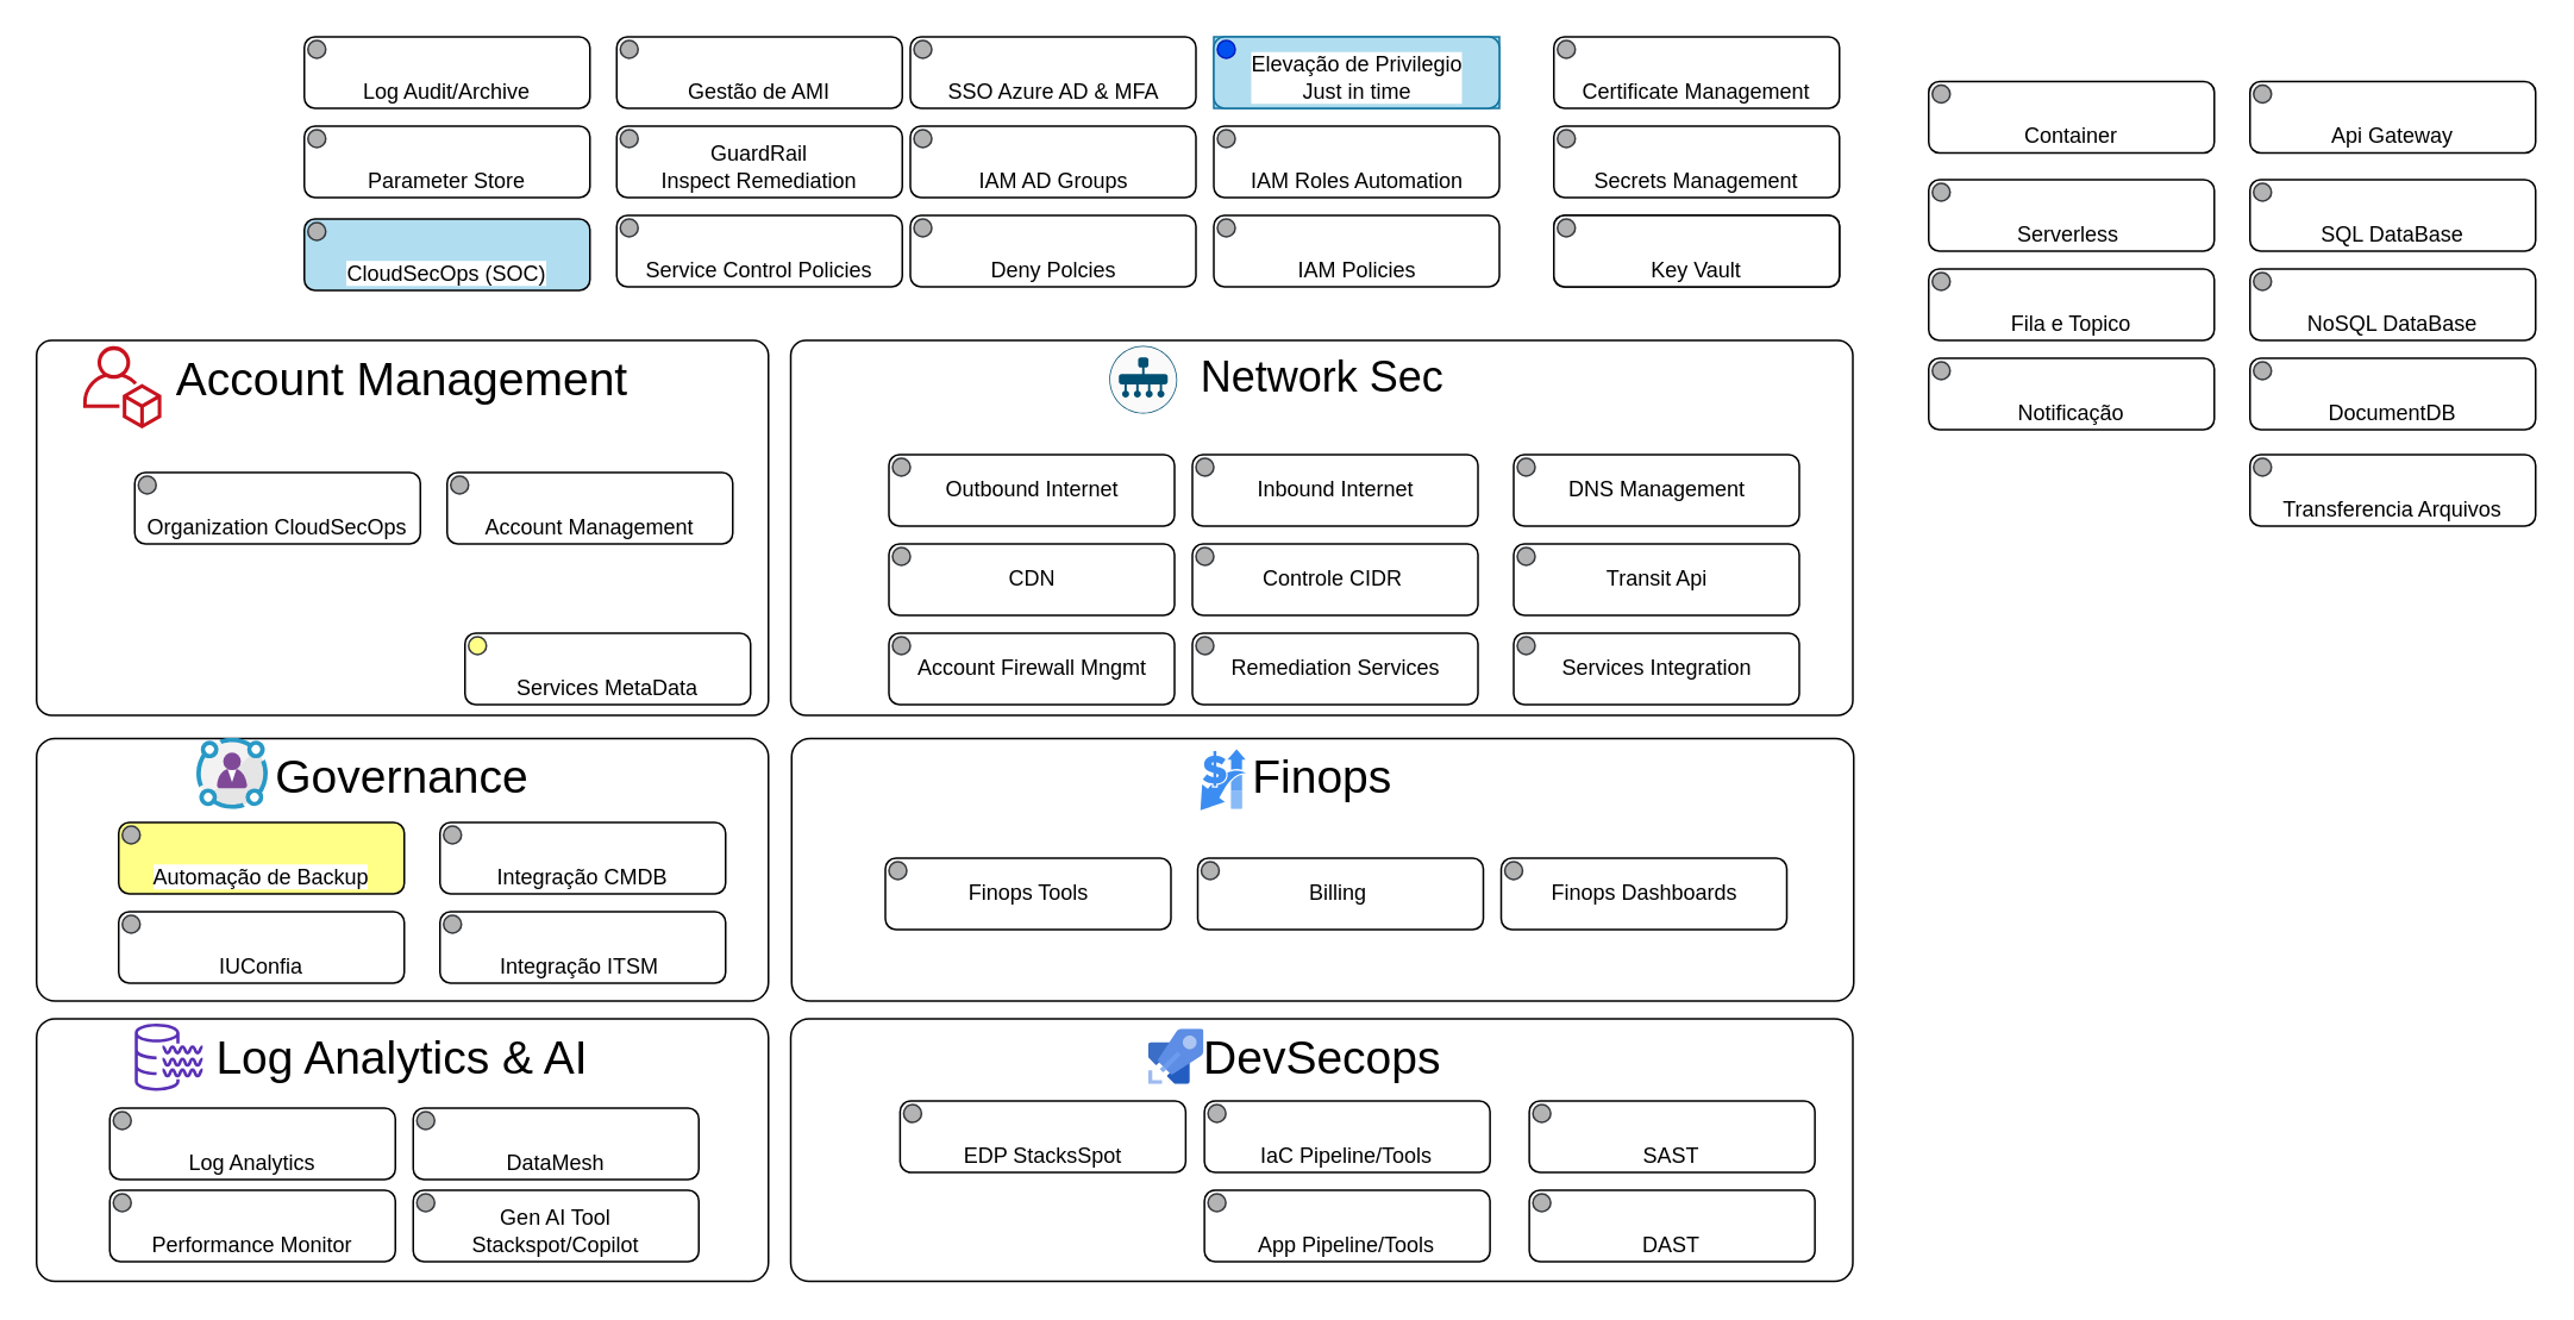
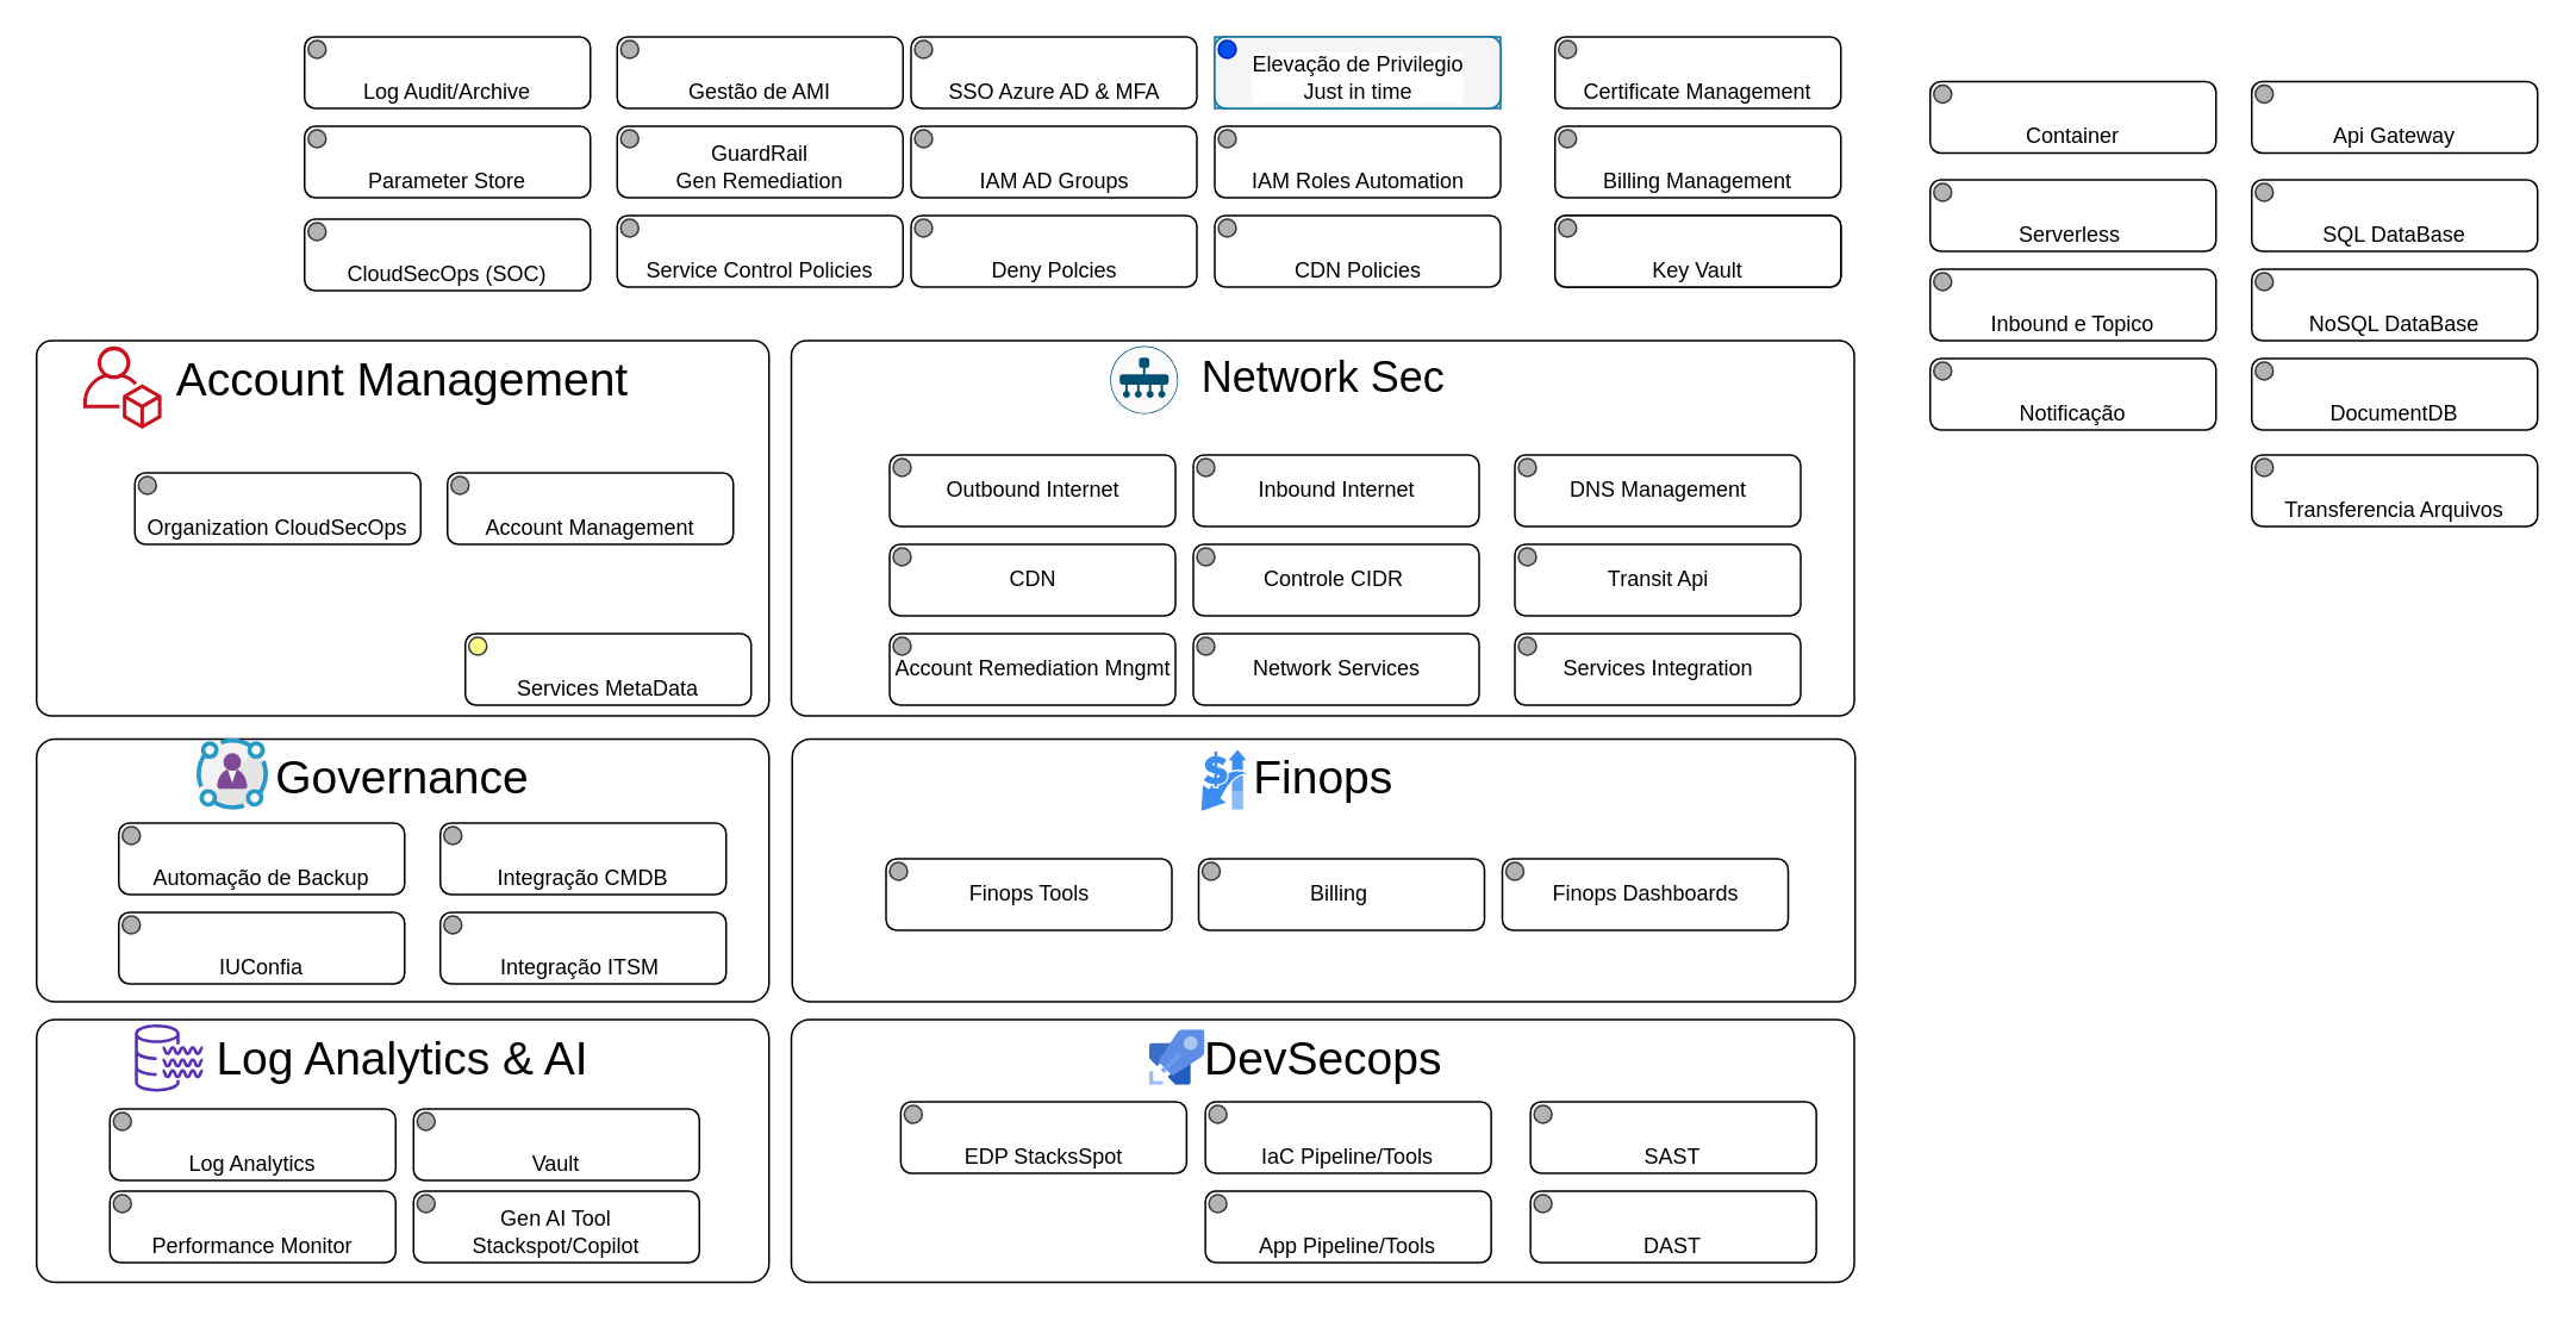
- <mxCell id="172" value="Elevação de Privilegio &lt;br&gt;Just in time" style="rounded=1;whiteSpace=wrap;html=1;labelBackgroundColor=#FFFFFF;verticalAlign=bottom;fillColor=#b1ddf0;strokeColor=#10739e;" parent="171" vertex="1"><mxGeometry width="160" height="40" as="geometry" /></mxCell>
+ <mxCell id="172" value="Elevação de Privilegio &lt;br&gt;Just in time" style="rounded=1;whiteSpace=wrap;html=1;labelBackgroundColor=#FFFFFF;verticalAlign=bottom;fillColor=#f5f5f5;strokeColor=#10739e;" parent="171" vertex="1"><mxGeometry width="160" height="40" as="geometry" /></mxCell>
- <mxCell id="19" value="GuardRail &lt;br&gt;Inspect Remediation" style="rounded=1;whiteSpace=wrap;html=1;labelBackgroundColor=#FFFFFF;fontColor=#000000;verticalAlign=bottom;" parent="18" vertex="1"><mxGeometry width="160" height="40" as="geometry" /></mxCell>
+ <mxCell id="19" value="GuardRail &lt;br&gt;Gen Remediation" style="rounded=1;whiteSpace=wrap;html=1;labelBackgroundColor=#FFFFFF;fontColor=#000000;verticalAlign=bottom;" parent="18" vertex="1"><mxGeometry width="160" height="40" as="geometry" /></mxCell>
- <mxCell id="112" value="Secrets Management" style="rounded=1;whiteSpace=wrap;html=1;labelBackgroundColor=#FFFFFF;fontColor=#000000;verticalAlign=bottom;" parent="111" vertex="1"><mxGeometry width="160" height="40" as="geometry" /></mxCell>
+ <mxCell id="112" value="Billing Management" style="rounded=1;whiteSpace=wrap;html=1;labelBackgroundColor=#FFFFFF;fontColor=#000000;verticalAlign=bottom;" parent="111" vertex="1"><mxGeometry width="160" height="40" as="geometry" /></mxCell>
- <mxCell id="176" value="CloudSecOps (SOC)" style="rounded=1;whiteSpace=wrap;html=1;labelBackgroundColor=#FFFFFF;fontColor=#000000;verticalAlign=bottom;fillColor=#b1ddf0;" parent="175" vertex="1"><mxGeometry width="160" height="40" as="geometry" /></mxCell>
+ <mxCell id="176" value="CloudSecOps (SOC)" style="rounded=1;whiteSpace=wrap;html=1;labelBackgroundColor=#FFFFFF;fontColor=#000000;verticalAlign=bottom;" parent="175" vertex="1"><mxGeometry width="160" height="40" as="geometry" /></mxCell>
- <mxCell id="26" value="IAM Policies" style="rounded=1;whiteSpace=wrap;html=1;labelBackgroundColor=#FFFFFF;fontColor=#000000;verticalAlign=bottom;" parent="25" vertex="1"><mxGeometry width="160" height="40" as="geometry" /></mxCell>
+ <mxCell id="26" value="CDN Policies" style="rounded=1;whiteSpace=wrap;html=1;labelBackgroundColor=#FFFFFF;fontColor=#000000;verticalAlign=bottom;" parent="25" vertex="1"><mxGeometry width="160" height="40" as="geometry" /></mxCell>
- <mxCell id="156" value="Fila e Topico" style="rounded=1;whiteSpace=wrap;html=1;labelBackgroundColor=#FFFFFF;fontColor=#000000;verticalAlign=bottom;" parent="155" vertex="1"><mxGeometry width="160" height="40" as="geometry" /></mxCell>
+ <mxCell id="156" value="Inbound e Topico" style="rounded=1;whiteSpace=wrap;html=1;labelBackgroundColor=#FFFFFF;fontColor=#000000;verticalAlign=bottom;" parent="155" vertex="1"><mxGeometry width="160" height="40" as="geometry" /></mxCell>
- <mxCell id="78" value="Account Firewall Mngmt" style="rounded=1;whiteSpace=wrap;html=1;labelBackgroundColor=#FFFFFF;fontColor=#000000;" parent="77" vertex="1"><mxGeometry width="160" height="40" as="geometry" /></mxCell>
+ <mxCell id="78" value="Account Remediation Mngmt" style="rounded=1;whiteSpace=wrap;html=1;labelBackgroundColor=#FFFFFF;fontColor=#000000;" parent="77" vertex="1"><mxGeometry width="160" height="40" as="geometry" /></mxCell>
- <mxCell id="55" value="Remediation Services" style="rounded=1;whiteSpace=wrap;html=1;labelBackgroundColor=#FFFFFF;fontColor=#000000;" parent="54" vertex="1"><mxGeometry width="160" height="40" as="geometry" /></mxCell>
+ <mxCell id="55" value="Network Services" style="rounded=1;whiteSpace=wrap;html=1;labelBackgroundColor=#FFFFFF;fontColor=#000000;" parent="54" vertex="1"><mxGeometry width="160" height="40" as="geometry" /></mxCell>
- <mxCell id="127" value="Automação de Backup" style="rounded=1;whiteSpace=wrap;html=1;labelBackgroundColor=#FFFFFF;fontColor=#000000;verticalAlign=bottom;fillColor=#ffff88;" parent="126" vertex="1"><mxGeometry width="160" height="40" as="geometry" /></mxCell>
+ <mxCell id="127" value="Automação de Backup" style="rounded=1;whiteSpace=wrap;html=1;labelBackgroundColor=#FFFFFF;fontColor=#000000;verticalAlign=bottom;" parent="126" vertex="1"><mxGeometry width="160" height="40" as="geometry" /></mxCell>
- <mxCell id="118" value="DataMesh" style="rounded=1;whiteSpace=wrap;html=1;labelBackgroundColor=#FFFFFF;fontColor=#000000;verticalAlign=bottom;" parent="117" vertex="1"><mxGeometry width="160" height="40" as="geometry" /></mxCell>
+ <mxCell id="118" value="Vault" style="rounded=1;whiteSpace=wrap;html=1;labelBackgroundColor=#FFFFFF;fontColor=#000000;verticalAlign=bottom;" parent="117" vertex="1"><mxGeometry width="160" height="40" as="geometry" /></mxCell>
